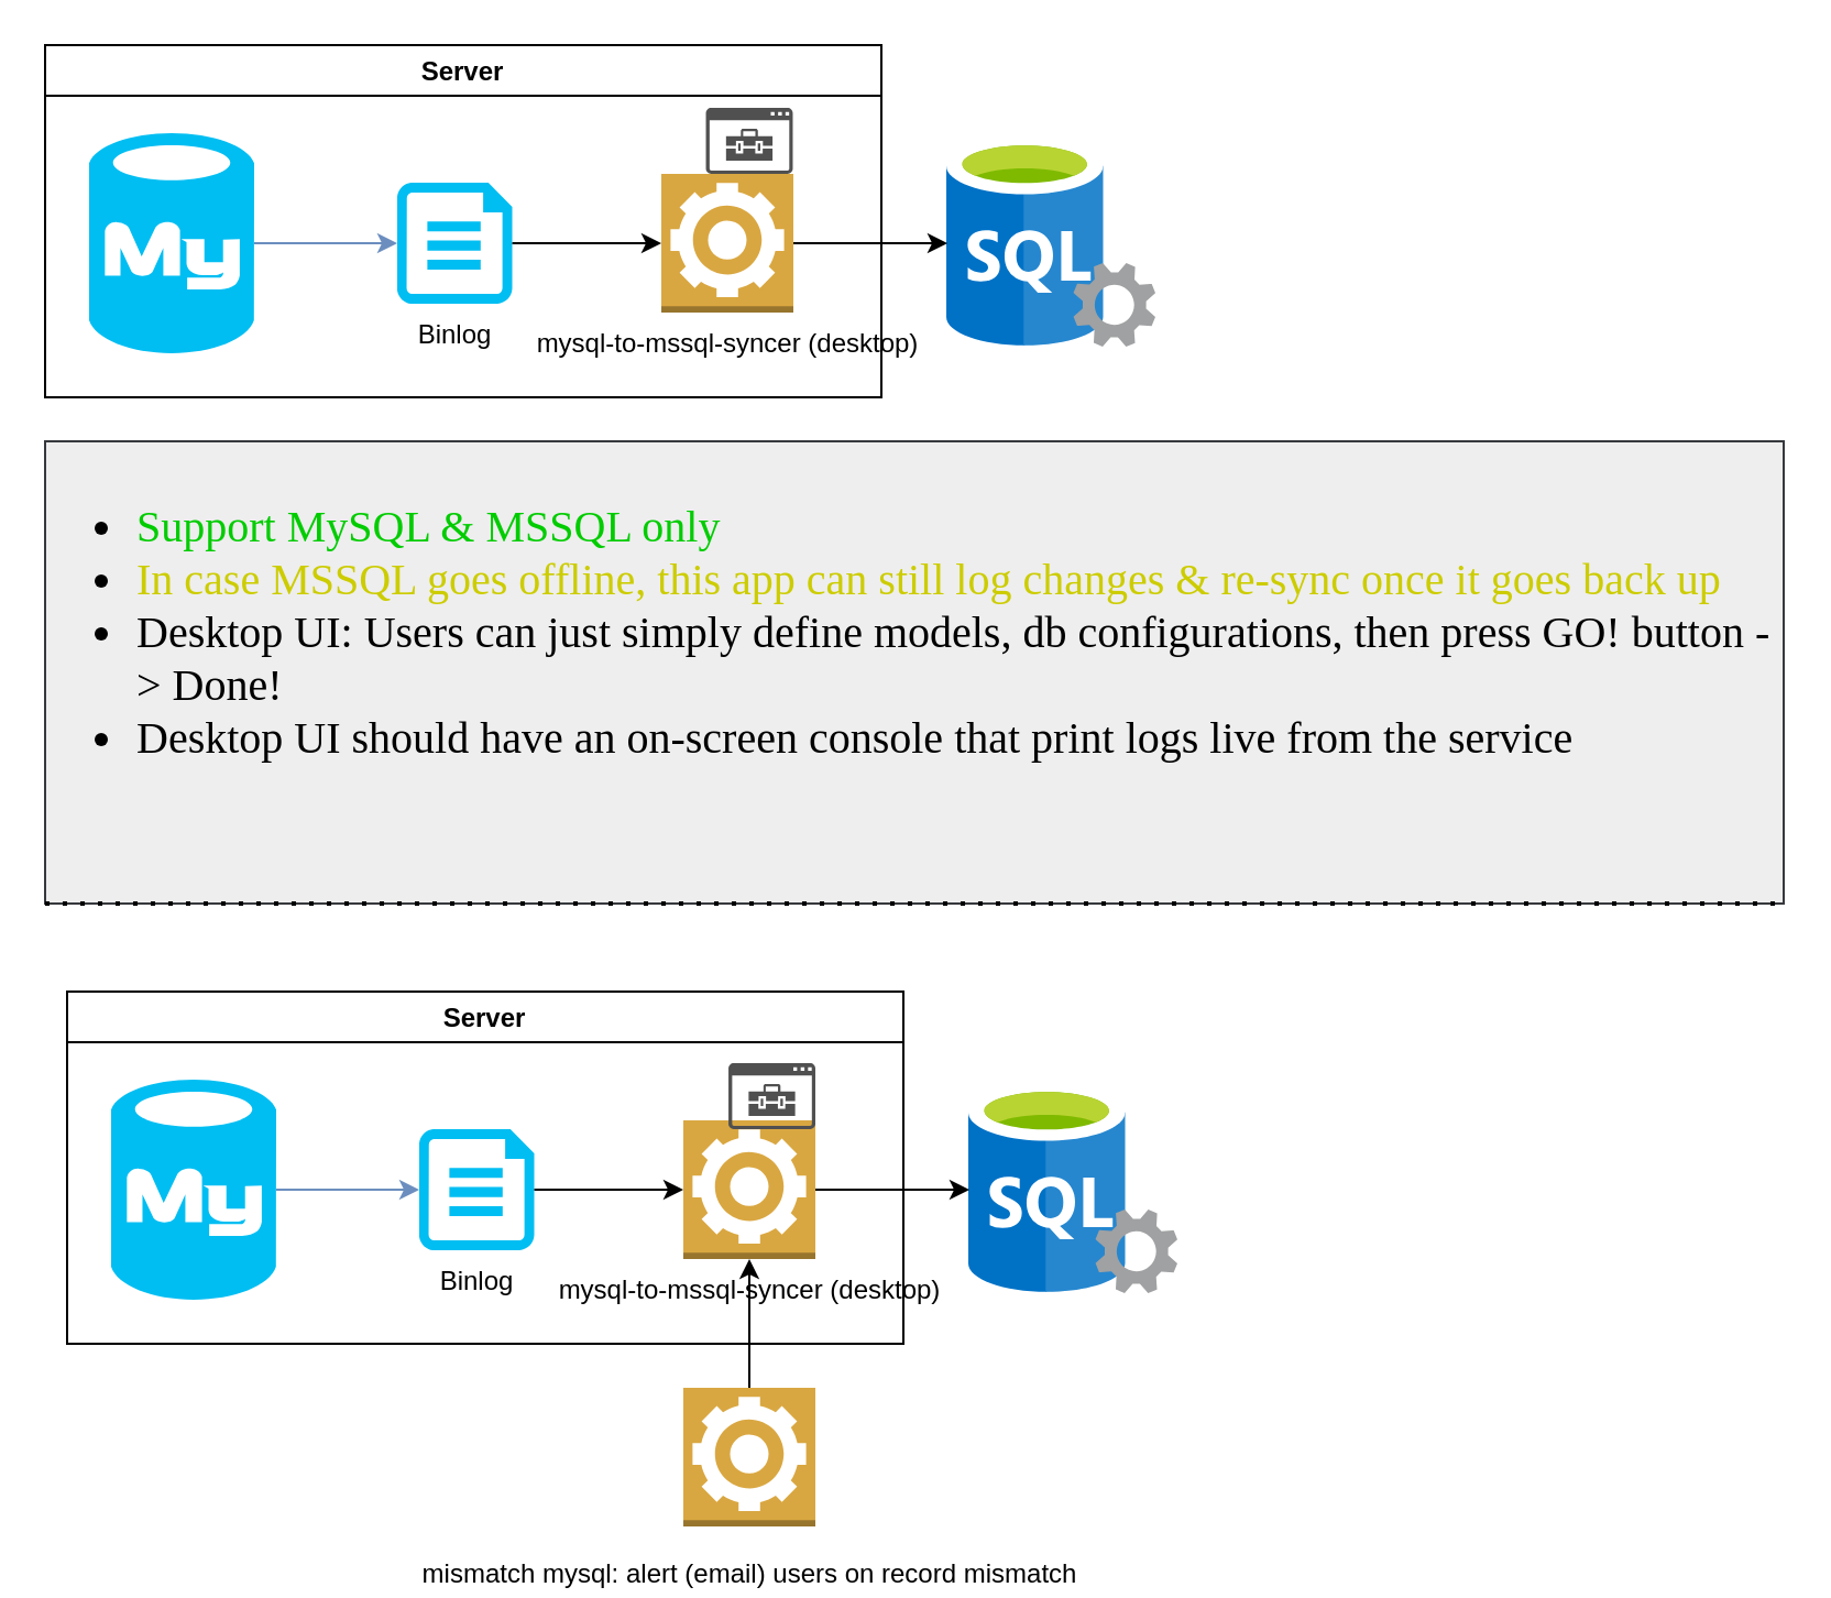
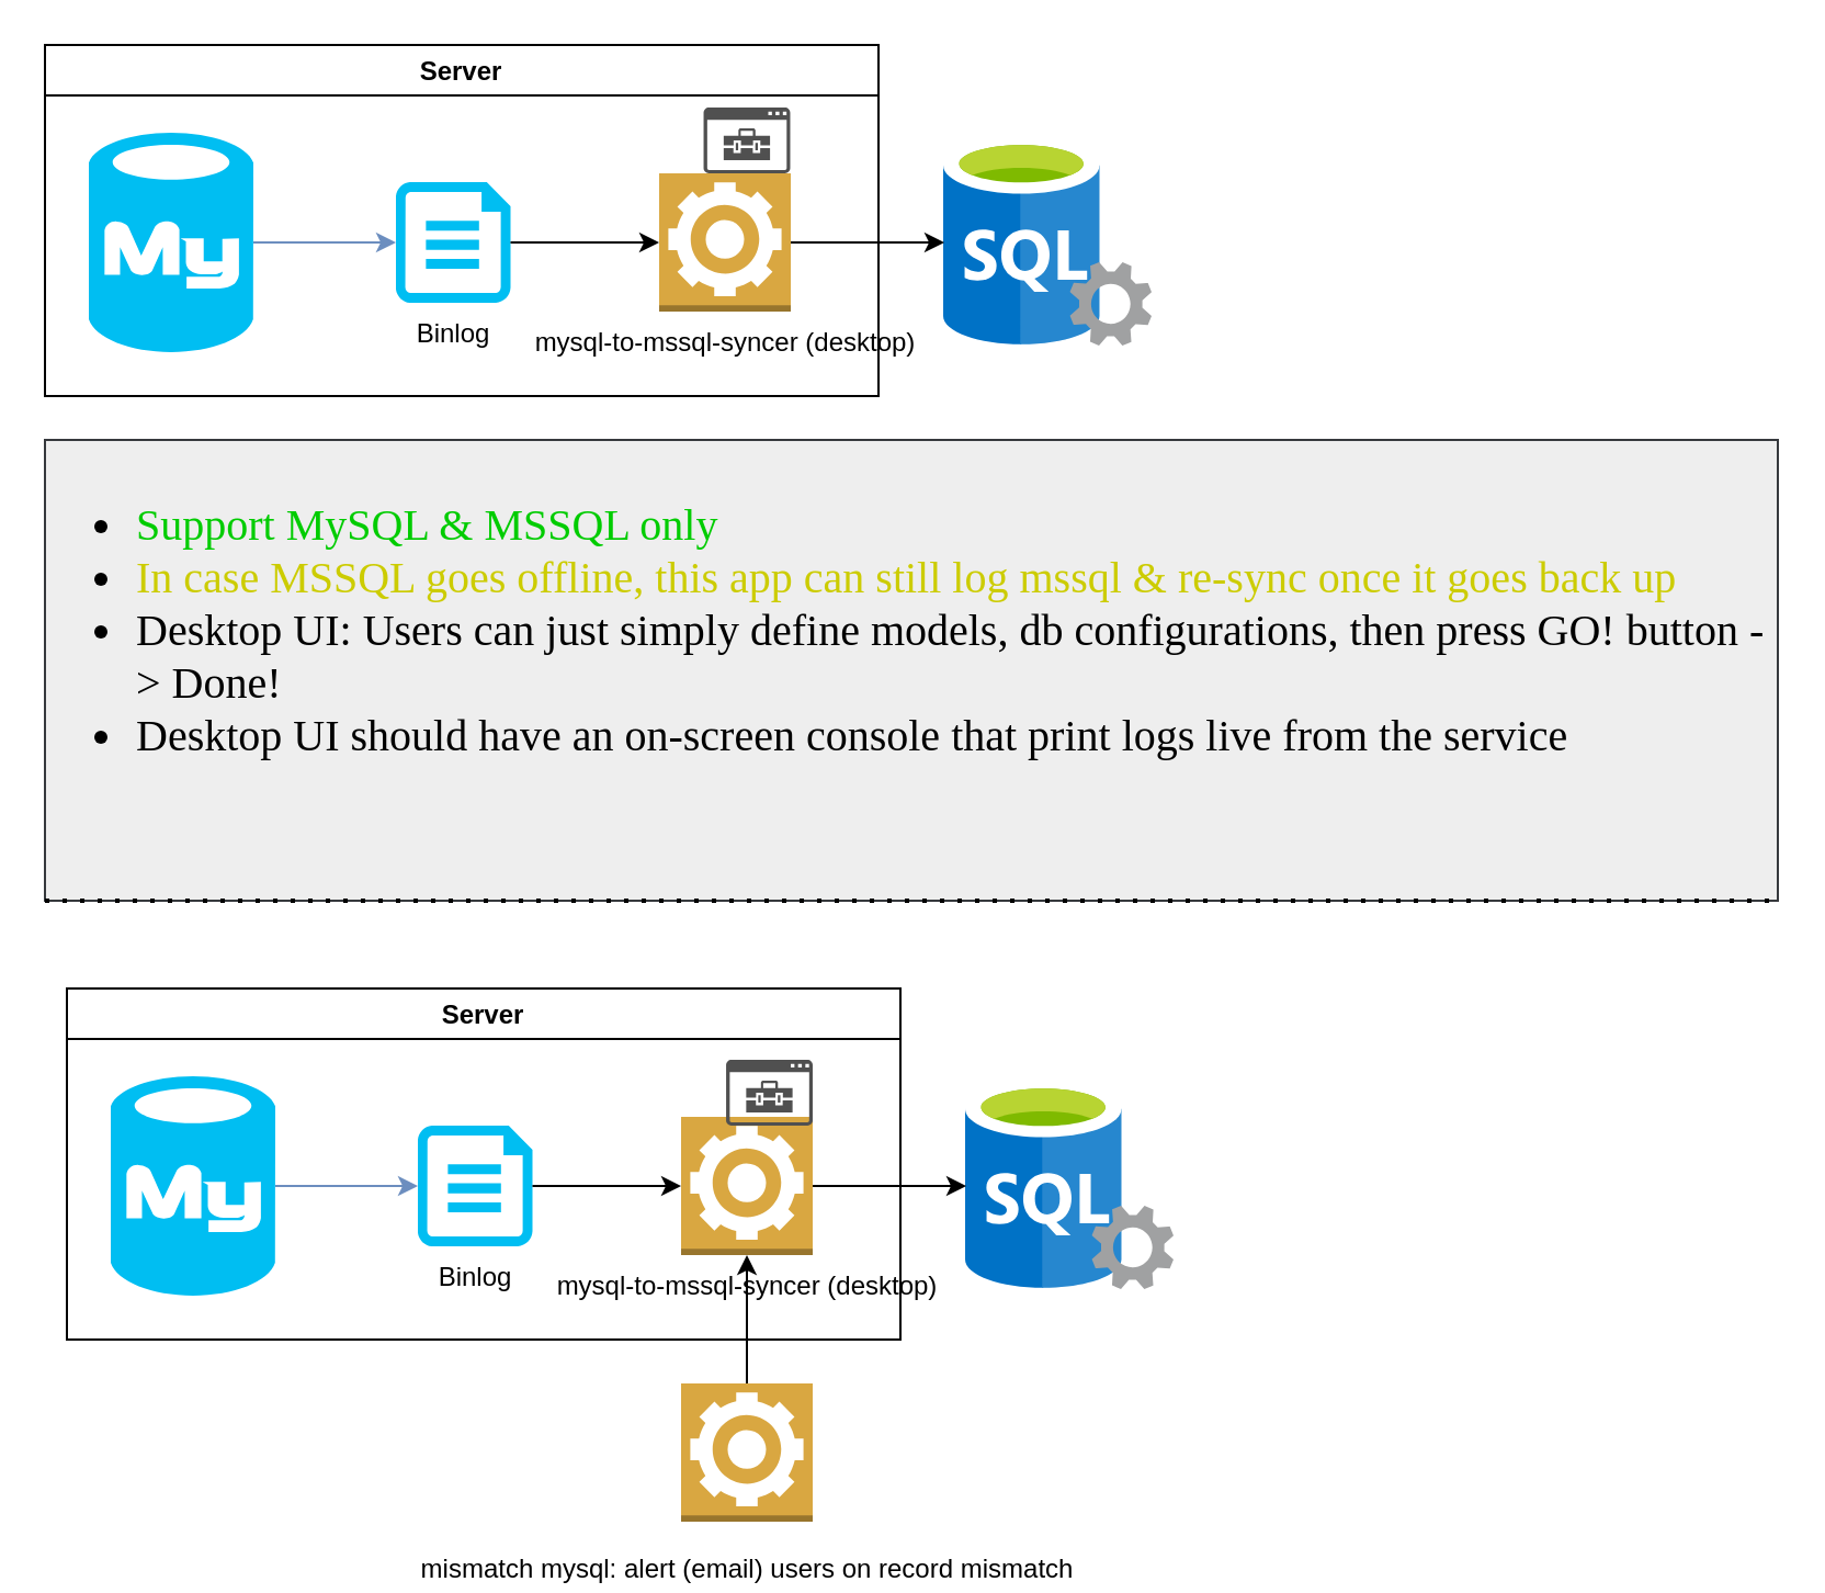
- <mxCell id="12" value="&lt;ul&gt;&lt;li&gt;&lt;font color=&quot;#00cc00&quot;&gt;Support MySQL &amp;amp; MSSQL only&lt;/font&gt;&lt;/li&gt;&lt;li&gt;&lt;font color=&quot;#cccc00&quot;&gt;In case MSSQL goes offline, this app can still log changes &amp;amp; re-sync once it goes back up&lt;/font&gt;&lt;/li&gt;&lt;li&gt;Desktop UI: Users can just simply define models, db configurations, then press GO! button -&amp;gt; Done!&lt;/li&gt;&lt;li&gt;Desktop UI should have an on-screen console that print logs live from the service&lt;br&gt;&lt;/li&gt;&lt;/ul&gt;" style="text;html=1;strokeColor=#36393d;fillColor=#eeeeee;align=left;verticalAlign=top;whiteSpace=wrap;rounded=0;fontFamily=Verdana;fontSize=20;" vertex="1" parent="1"><mxGeometry x="20" y="200" width="790" height="210" as="geometry" /></mxCell>
+ <mxCell id="12" value="&lt;ul&gt;&lt;li&gt;&lt;font color=&quot;#00cc00&quot;&gt;Support MySQL &amp;amp; MSSQL only&lt;/font&gt;&lt;/li&gt;&lt;li&gt;&lt;font color=&quot;#cccc00&quot;&gt;In case MSSQL goes offline, this app can still log mssql &amp;amp; re-sync once it goes back up&lt;/font&gt;&lt;/li&gt;&lt;li&gt;Desktop UI: Users can just simply define models, db configurations, then press GO! button -&amp;gt; Done!&lt;/li&gt;&lt;li&gt;Desktop UI should have an on-screen console that print logs live from the service&lt;br&gt;&lt;/li&gt;&lt;/ul&gt;" style="text;html=1;strokeColor=#36393d;fillColor=#eeeeee;align=left;verticalAlign=top;whiteSpace=wrap;rounded=0;fontFamily=Verdana;fontSize=20;" vertex="1" parent="1"><mxGeometry x="20" y="200" width="790" height="210" as="geometry" /></mxCell>
